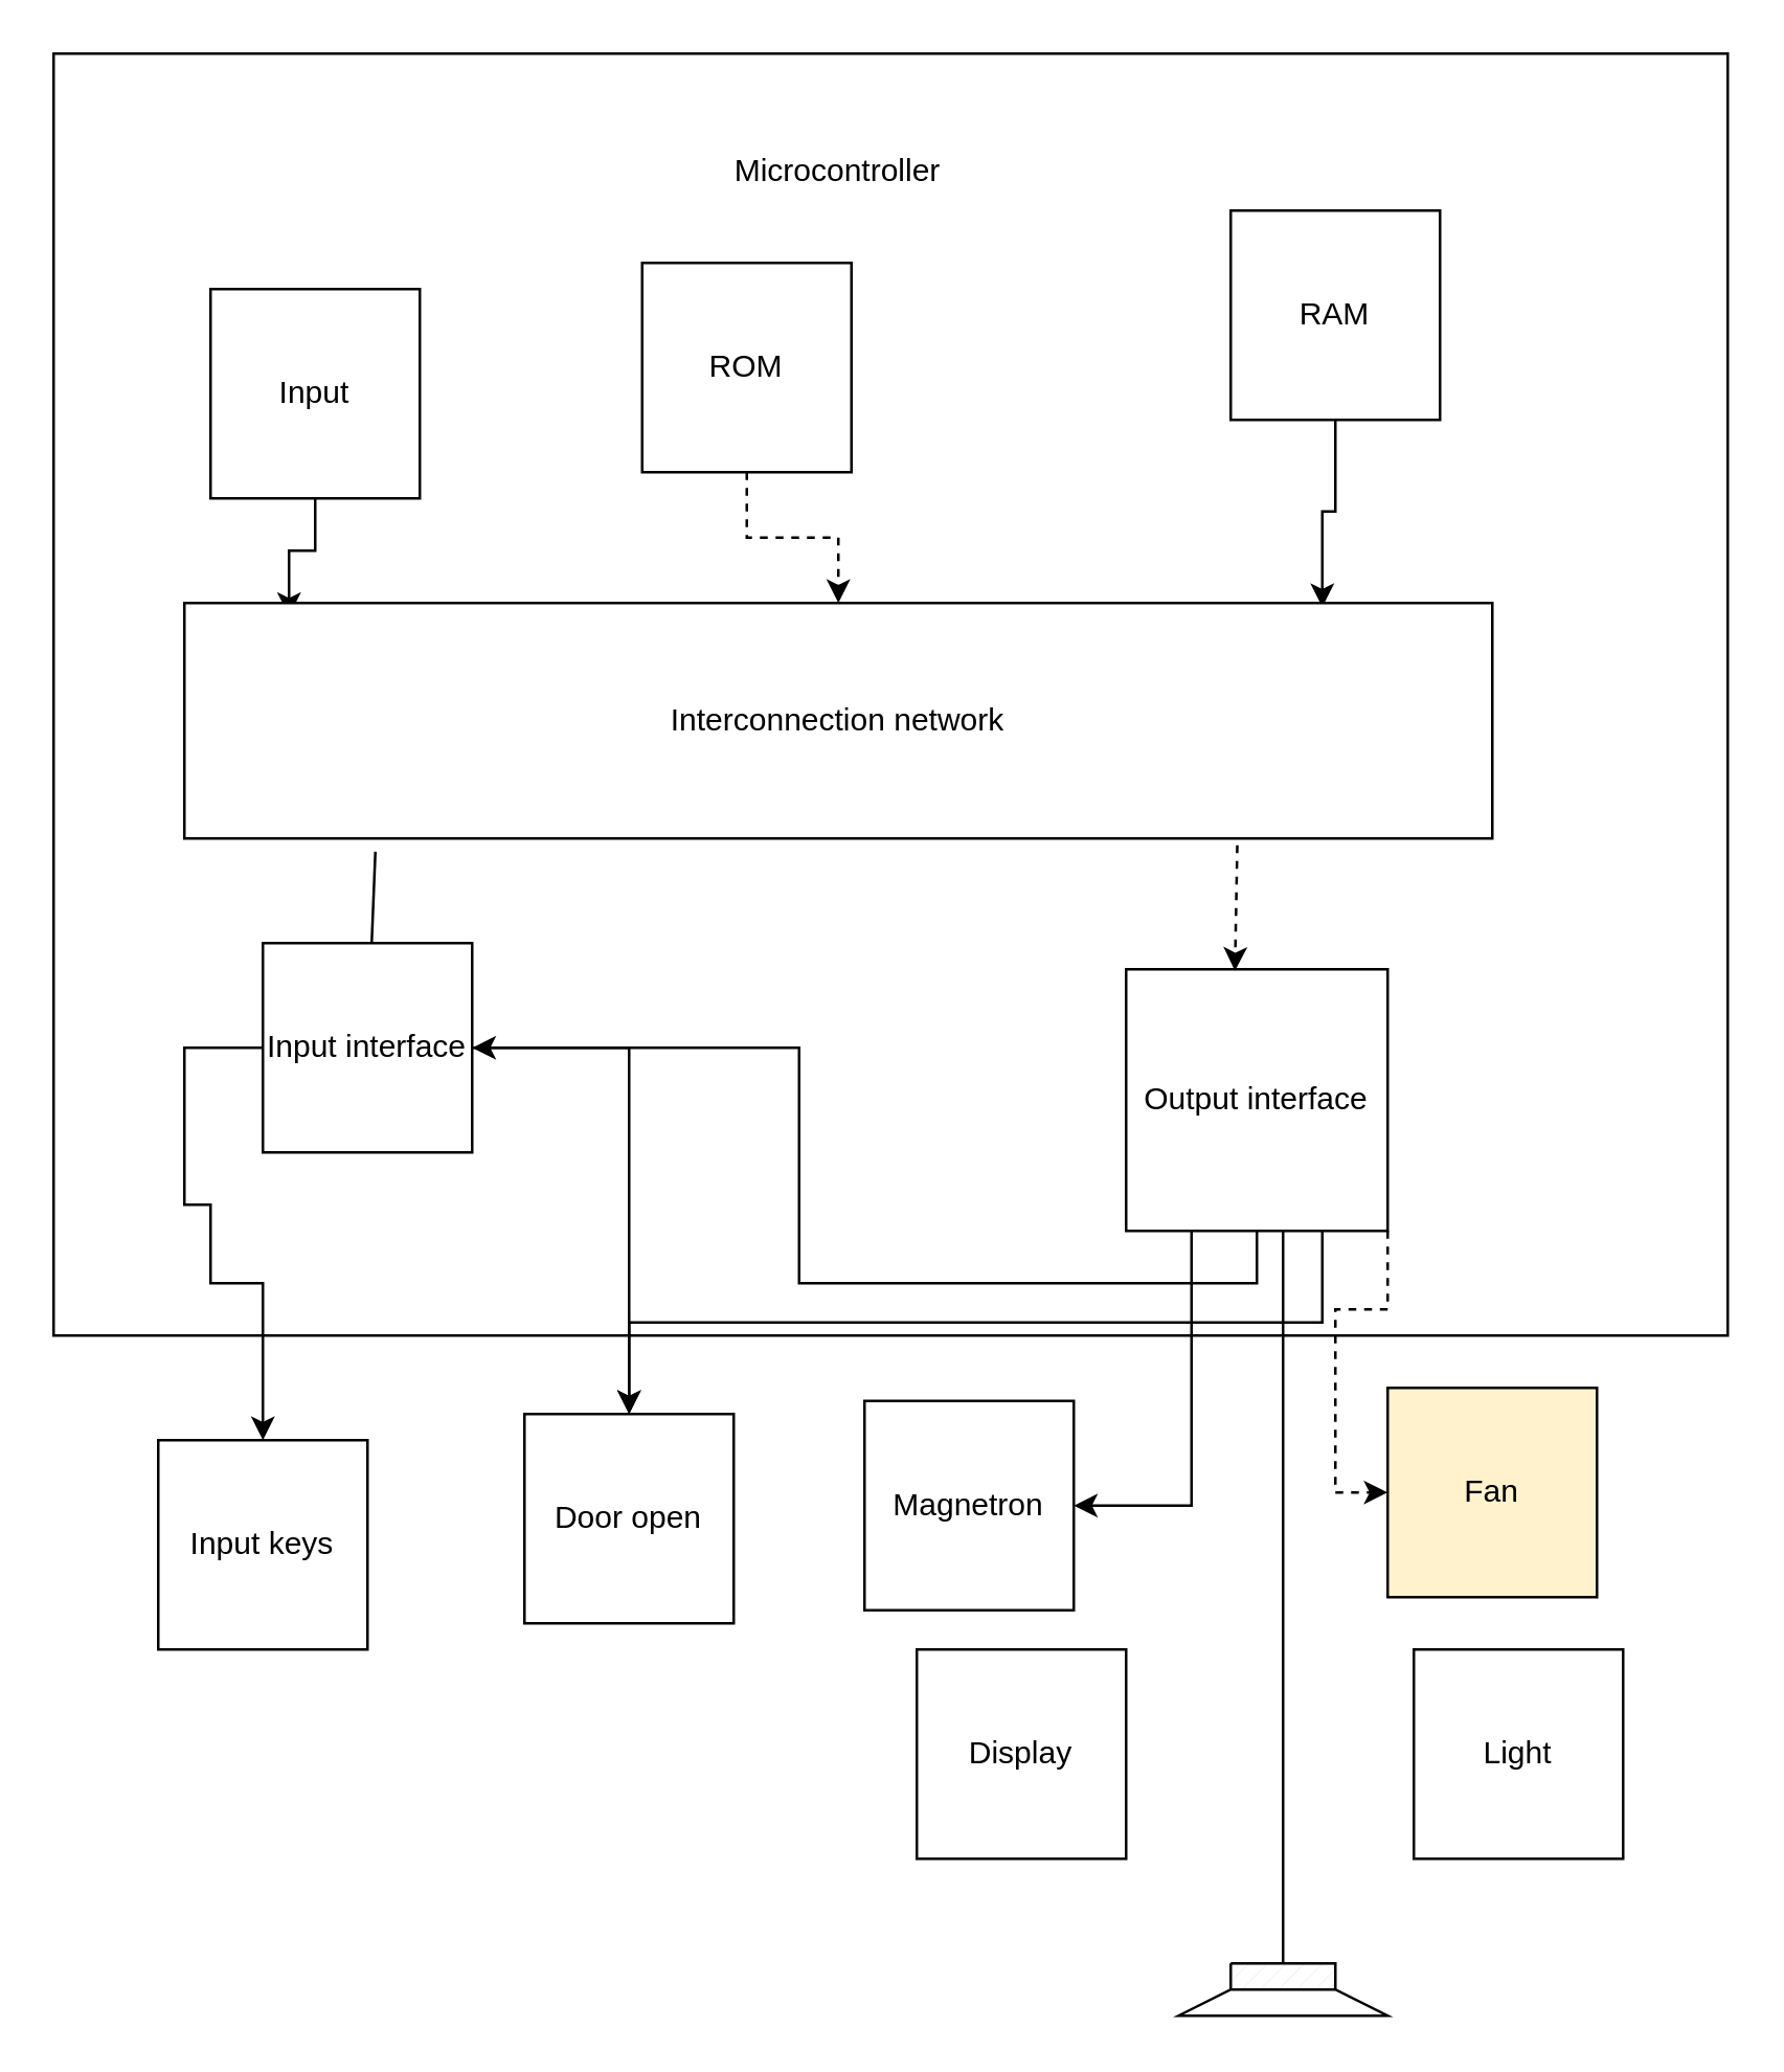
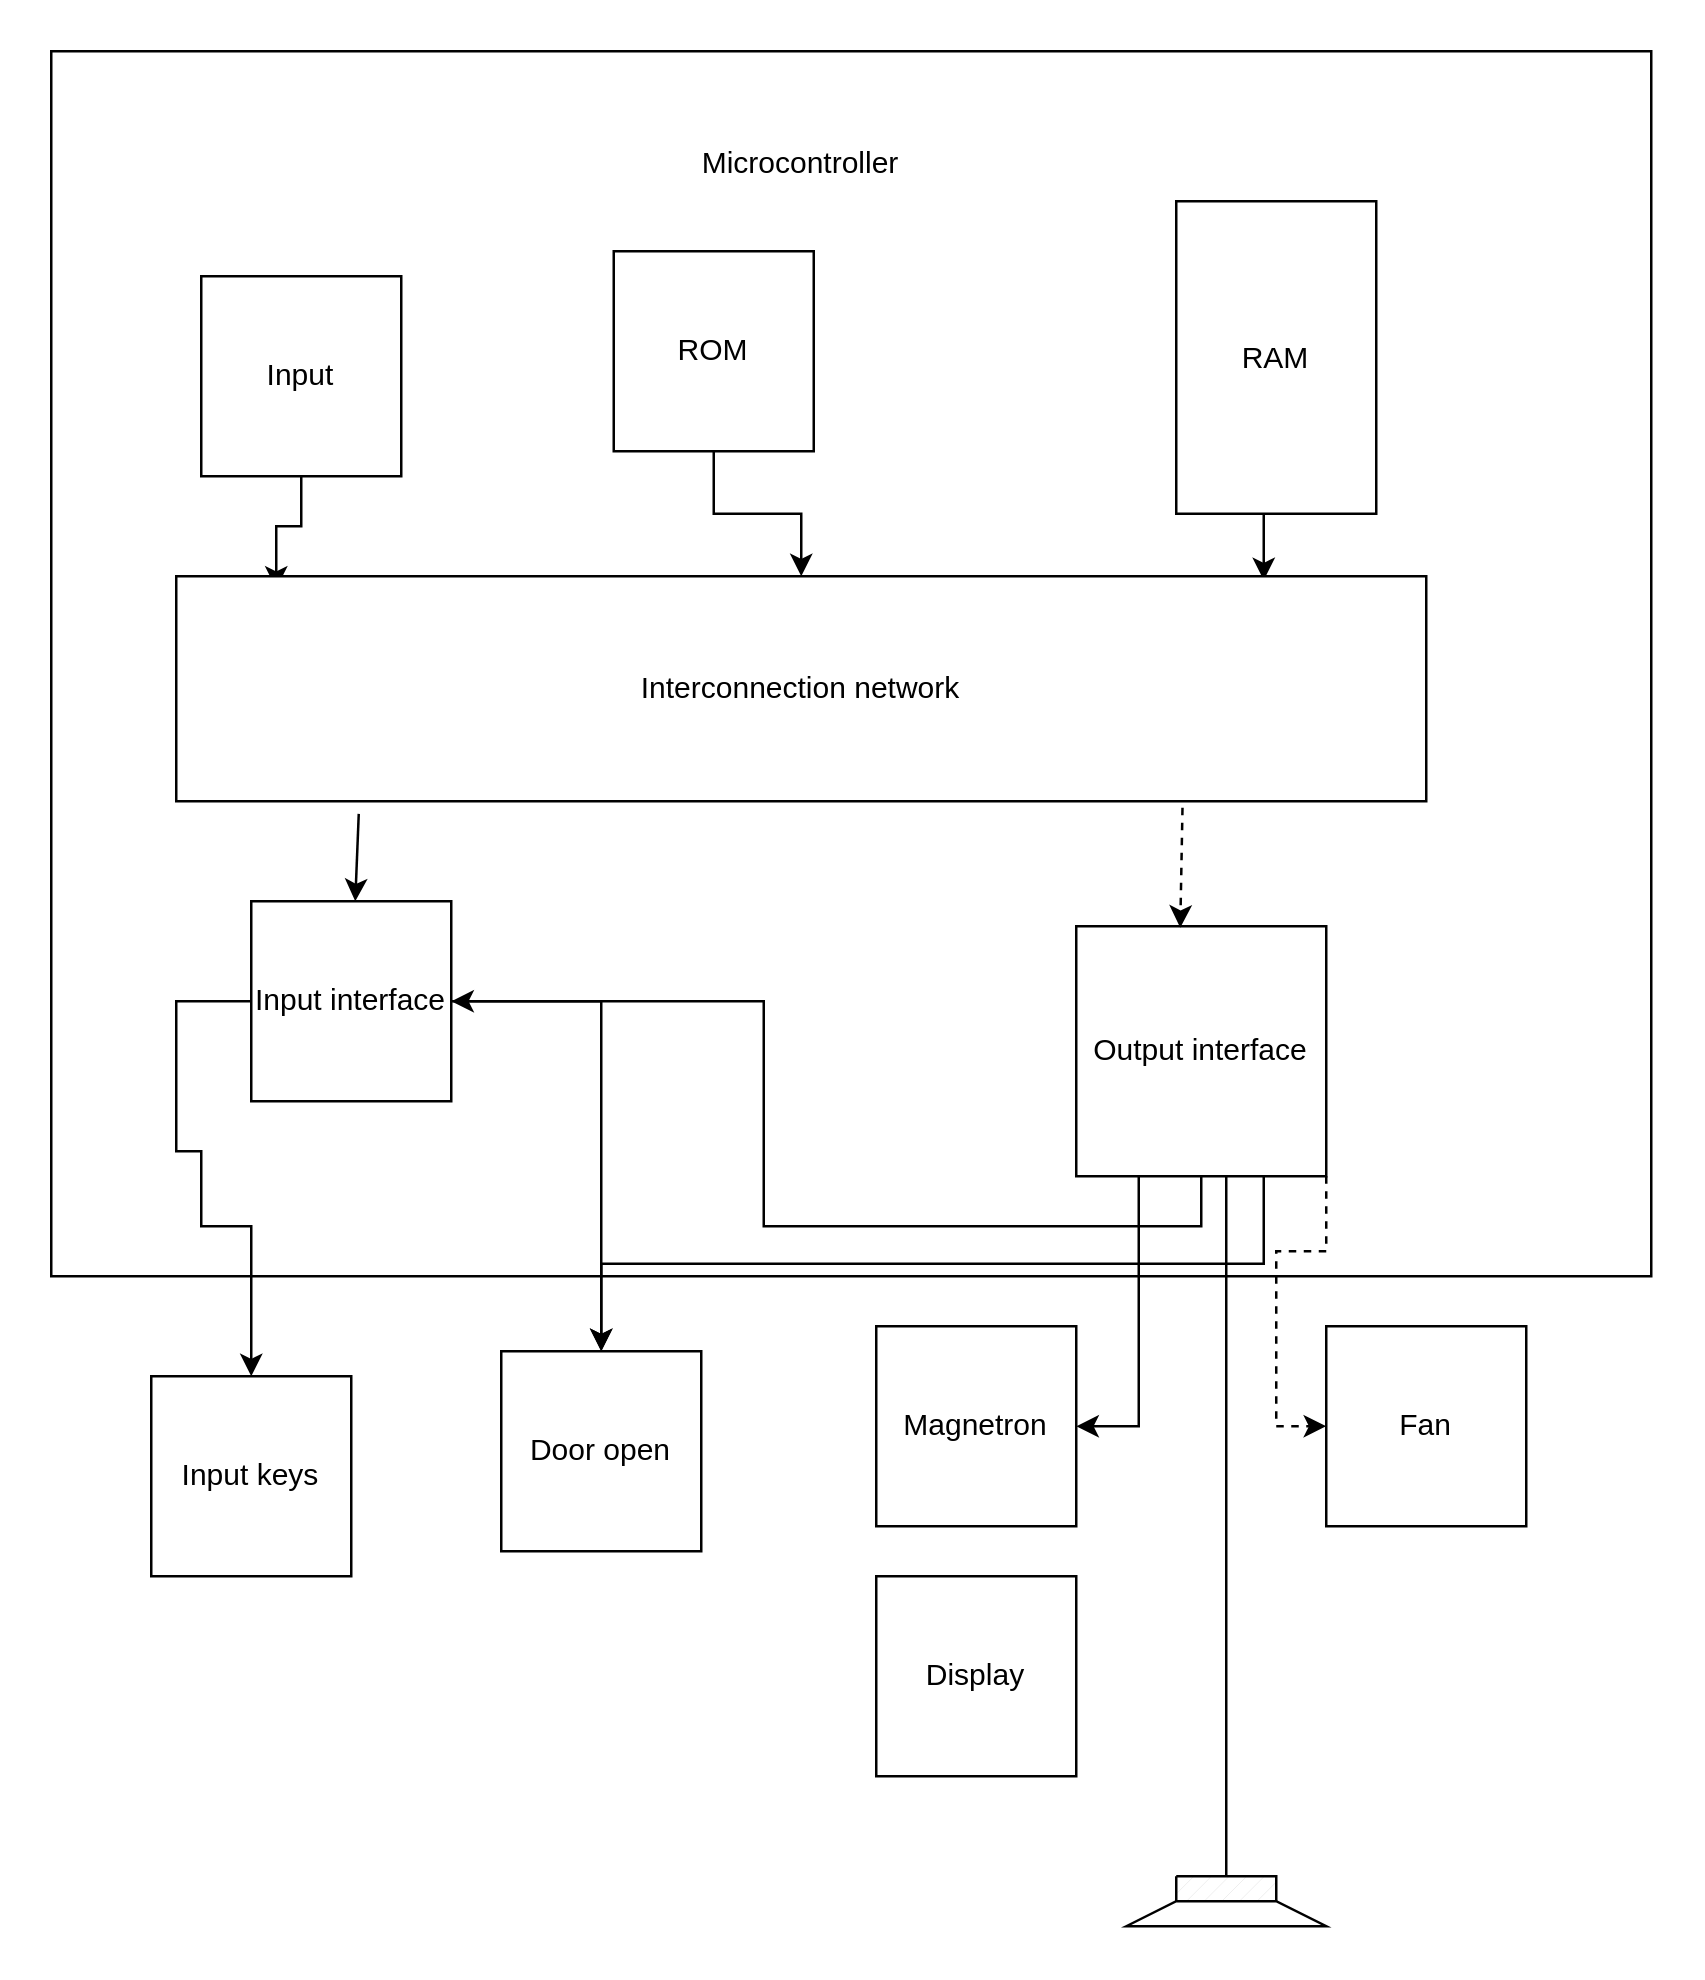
- <mxCell id="8" value="RAM" style="whiteSpace=wrap;html=1;aspect=fixed;" parent="1" vertex="1"><mxGeometry x="470" y="80" width="80" height="80" as="geometry" /></mxCell>
+ <mxCell id="8" value="RAM" style="whiteSpace=wrap;html=1;aspect=fixed;" parent="1" vertex="1"><mxGeometry x="470" y="80" width="80" height="125" as="geometry" /></mxCell>
- <mxCell id="5" style="edgeStyle=orthogonalEdgeStyle;rounded=0;orthogonalLoop=1;jettySize=auto;html=1;exitX=0.5;exitY=1;exitDx=0;exitDy=0;dashed=1;" parent="1" source="6" target="9" edge="1"><mxGeometry relative="1" as="geometry" /></mxCell>
+ <mxCell id="5" style="edgeStyle=orthogonalEdgeStyle;rounded=0;orthogonalLoop=1;jettySize=auto;html=1;exitX=0.5;exitY=1;exitDx=0;exitDy=0;" parent="1" source="6" target="9" edge="1"><mxGeometry relative="1" as="geometry" /></mxCell>
- <mxCell id="26" value="" style="endArrow=none;html=1;rounded=0;exitX=0.146;exitY=1.056;exitDx=0;exitDy=0;exitPerimeter=0;" edge="1" parent="1" source="9" target="12"><mxGeometry width="50" height="50" relative="1" as="geometry"><mxPoint x="160" y="330" as="sourcePoint" /><mxPoint x="110" y="380" as="targetPoint" /></mxGeometry></mxCell>
+ <mxCell id="26" value="" style="endArrow=classic;html=1;rounded=0;exitX=0.146;exitY=1.056;exitDx=0;exitDy=0;exitPerimeter=0;" edge="1" parent="1" source="9" target="12"><mxGeometry width="50" height="50" relative="1" as="geometry"><mxPoint x="160" y="330" as="sourcePoint" /><mxPoint x="110" y="380" as="targetPoint" /></mxGeometry></mxCell>
- <mxCell id="16" value="Fan" style="whiteSpace=wrap;html=1;aspect=fixed;fillColor=#fff2cc;" parent="1" vertex="1"><mxGeometry x="530" y="530" width="80" height="80" as="geometry" /></mxCell>
+ <mxCell id="16" value="Fan" style="whiteSpace=wrap;html=1;aspect=fixed;" parent="1" vertex="1"><mxGeometry x="530" y="530" width="80" height="80" as="geometry" /></mxCell>
- <mxCell id="15" value="Magnetron" style="whiteSpace=wrap;html=1;aspect=fixed;" parent="1" vertex="1"><mxGeometry x="330" y="535" width="80" height="80" as="geometry" /></mxCell>
+ <mxCell id="15" value="Magnetron" style="whiteSpace=wrap;html=1;aspect=fixed;" parent="1" vertex="1"><mxGeometry x="350" y="530" width="80" height="80" as="geometry" /></mxCell>
- <mxCell id="18" value="Light" style="whiteSpace=wrap;html=1;aspect=fixed;" parent="1" vertex="1"><mxGeometry x="540" y="630" width="80" height="80" as="geometry" /></mxCell>
